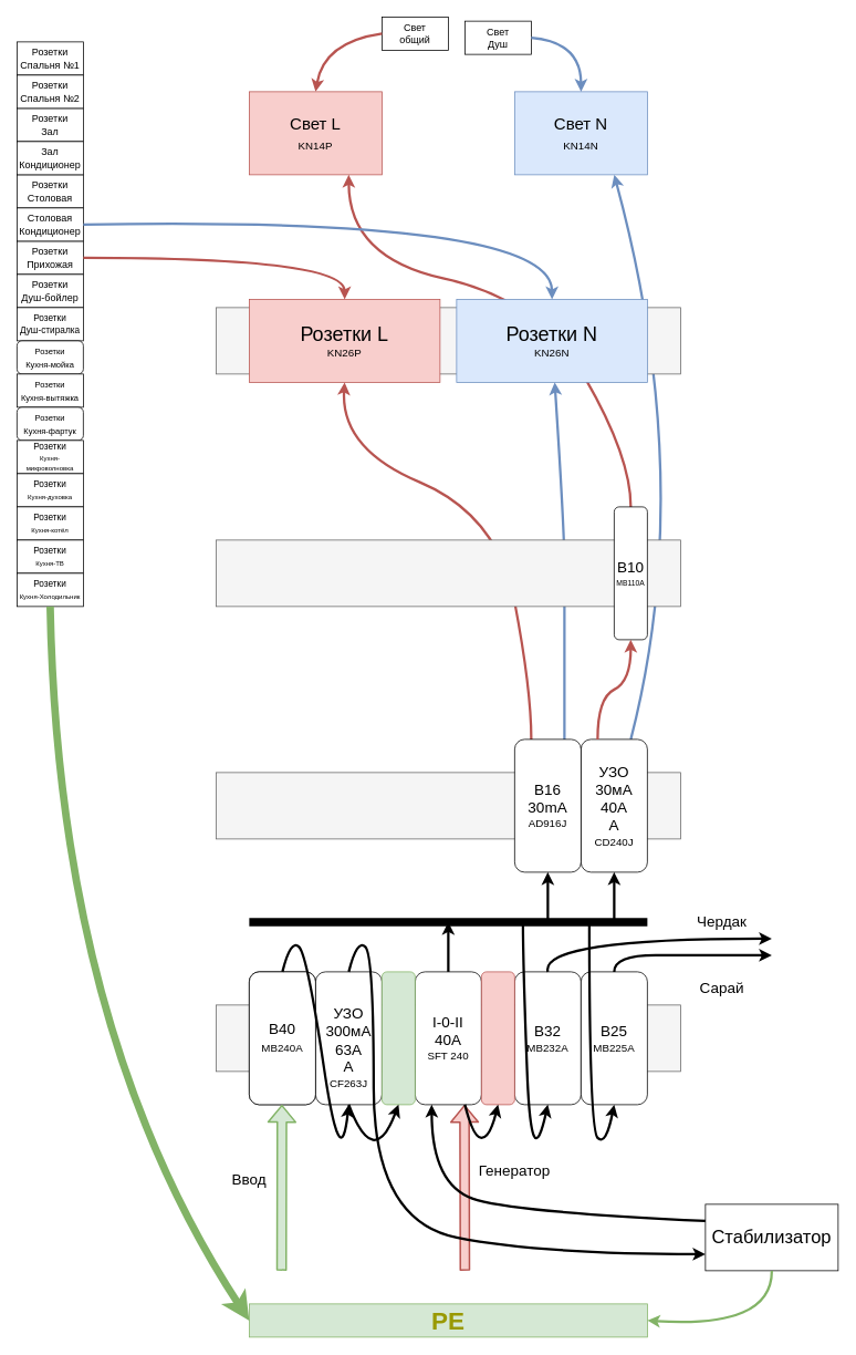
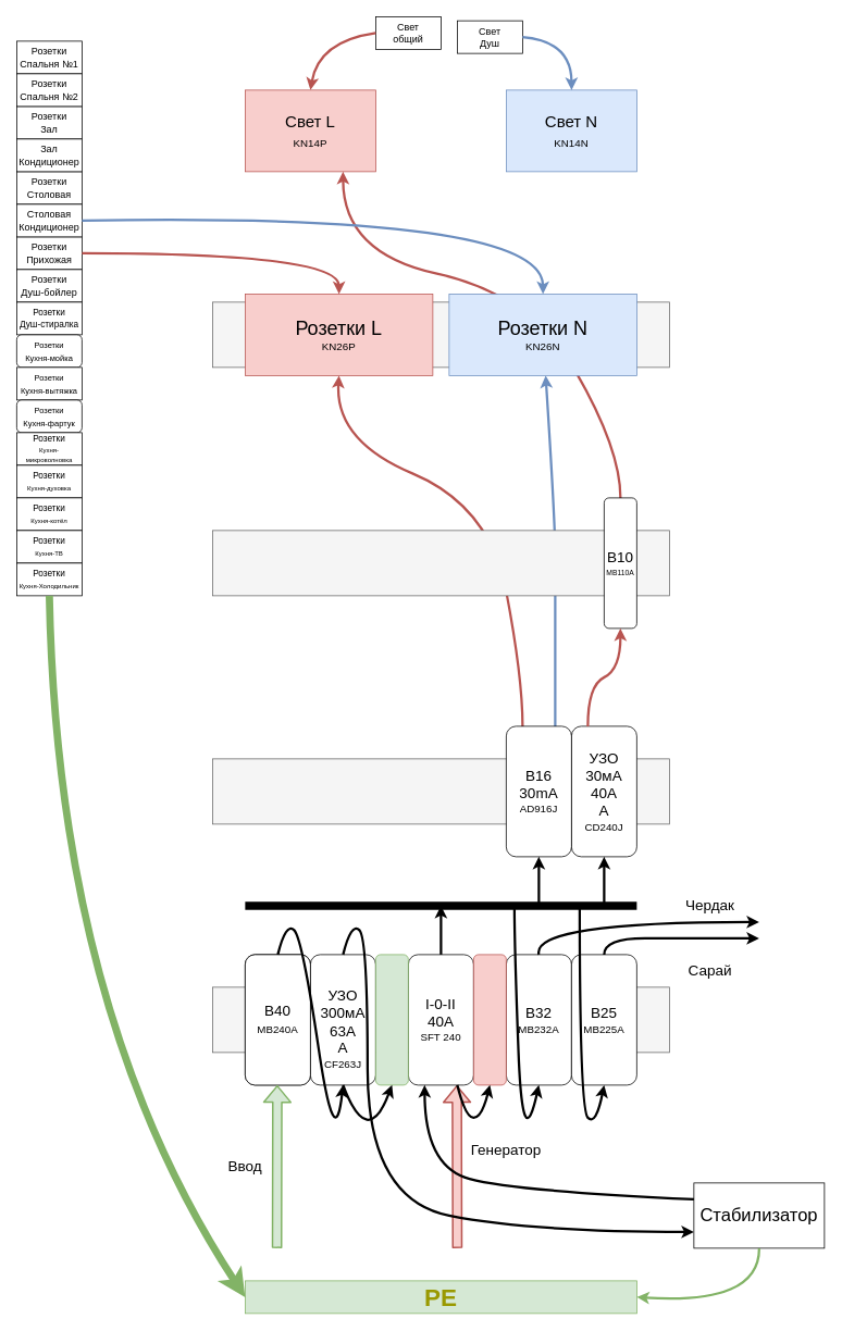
- <mxCell id="5" value="" style="curved=1;endArrow=classic;html=1;strokeWidth=3;fillColor=#dae8fc;strokeColor=#6c8ebf;exitX=0.75;exitY=0;exitDx=0;exitDy=0;entryX=0.75;entryY=1;entryDx=0;entryDy=0;" edge="1" parent="1" source="14" target="43"><mxGeometry width="50" height="50" relative="1" as="geometry"><mxPoint x="843.24" y="880" as="sourcePoint" /><mxPoint x="830.005" y="480" as="targetPoint" /><Array as="points"><mxPoint x="840" y="580" /></Array></mxGeometry></mxCell>
- <mxCell id="34" value="&lt;font style=&quot;font-size: 18px&quot;&gt;Ввод&lt;/font&gt;" style="text;html=1;strokeColor=none;fillColor=none;align=center;verticalAlign=middle;whiteSpace=wrap;rounded=0;" vertex="1" parent="1"><mxGeometry x="280" y="1410" width="40" height="20" as="geometry" /></mxCell>
+ <mxCell id="34" value="&lt;font style=&quot;font-size: 18px&quot;&gt;Ввод&lt;/font&gt;" style="text;html=1;strokeColor=none;fillColor=none;align=center;verticalAlign=middle;whiteSpace=wrap;rounded=0;" vertex="1" parent="1"><mxGeometry x="280" y="1420" width="40" height="20" as="geometry" /></mxCell>
